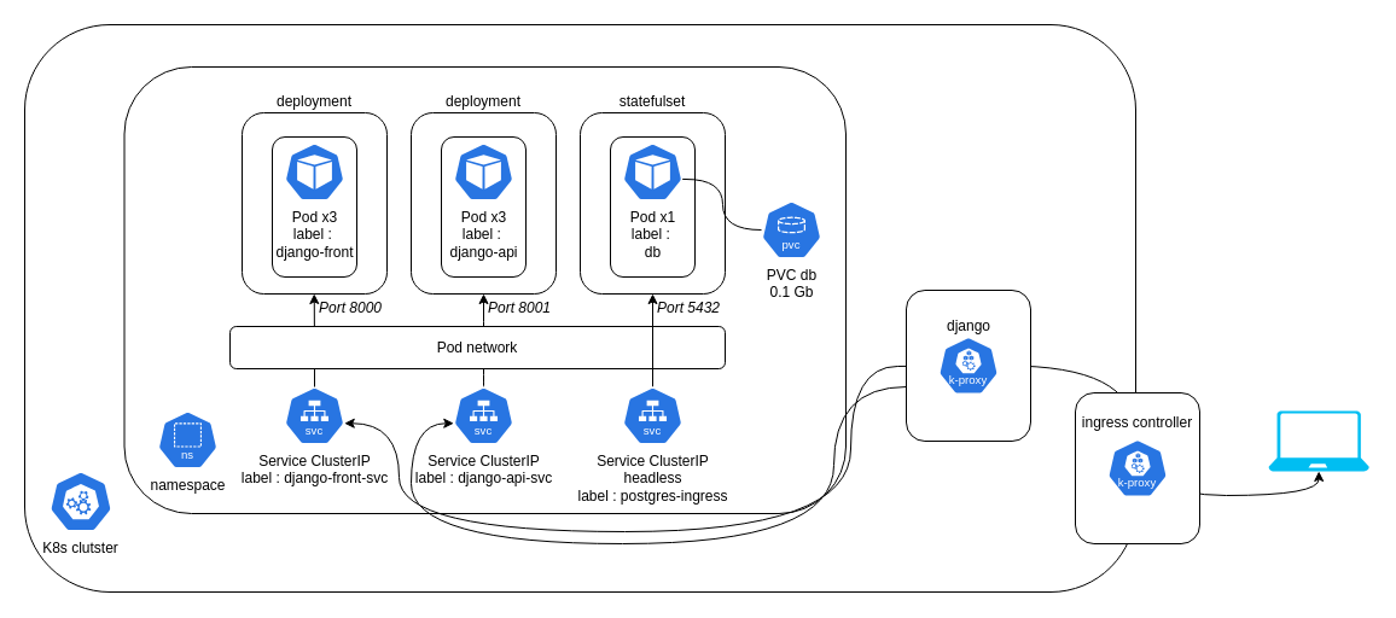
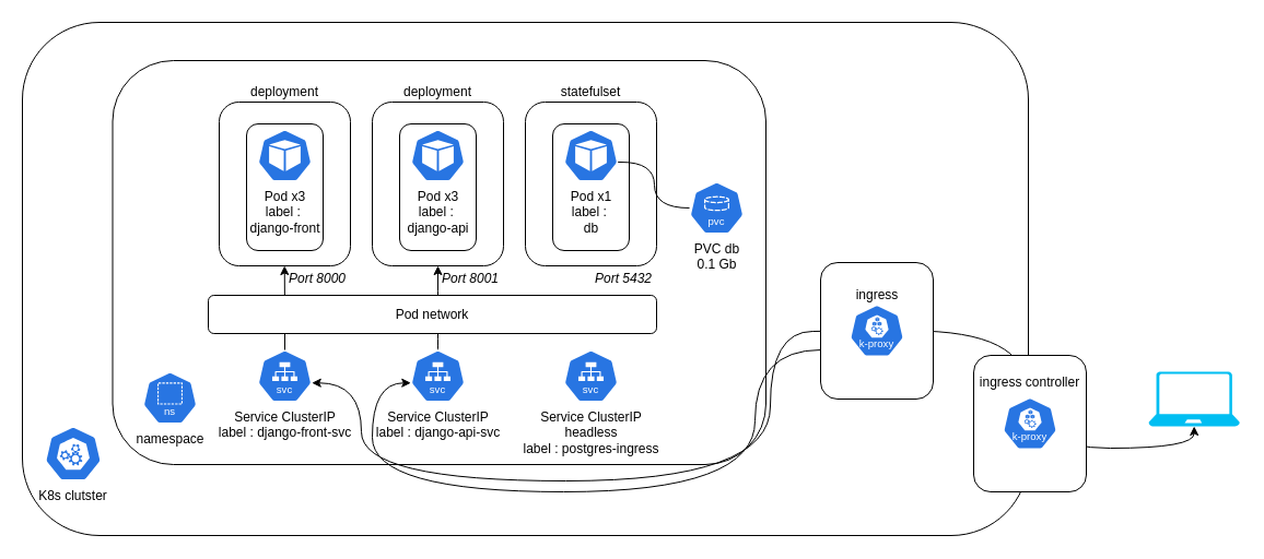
- <mxCell id="42" value="&lt;span style=&quot;text-wrap-mode: nowrap;&quot;&gt;django&lt;/span&gt;" style="text;strokeColor=none;align=center;fillColor=none;html=1;verticalAlign=middle;whiteSpace=wrap;rounded=0;" parent="39" vertex="1"><mxGeometry x="21.5" y="15" width="60" height="30" as="geometry" /></mxCell>
+ <mxCell id="42" value="&lt;span style=&quot;text-wrap-mode: nowrap;&quot;&gt;ingress&lt;/span&gt;" style="text;strokeColor=none;align=center;fillColor=none;html=1;verticalAlign=middle;whiteSpace=wrap;rounded=0;" parent="39" vertex="1"><mxGeometry x="21.5" y="15" width="60" height="30" as="geometry" /></mxCell>
- <mxCell id="28" style="edgeStyle=orthogonalEdgeStyle;rounded=0;orthogonalLoop=1;jettySize=auto;html=1;entryX=0.5;entryY=1;entryDx=0;entryDy=0;" edge="1" parent="1" source="29" target="26"><mxGeometry relative="1" as="geometry" /></mxCell>
